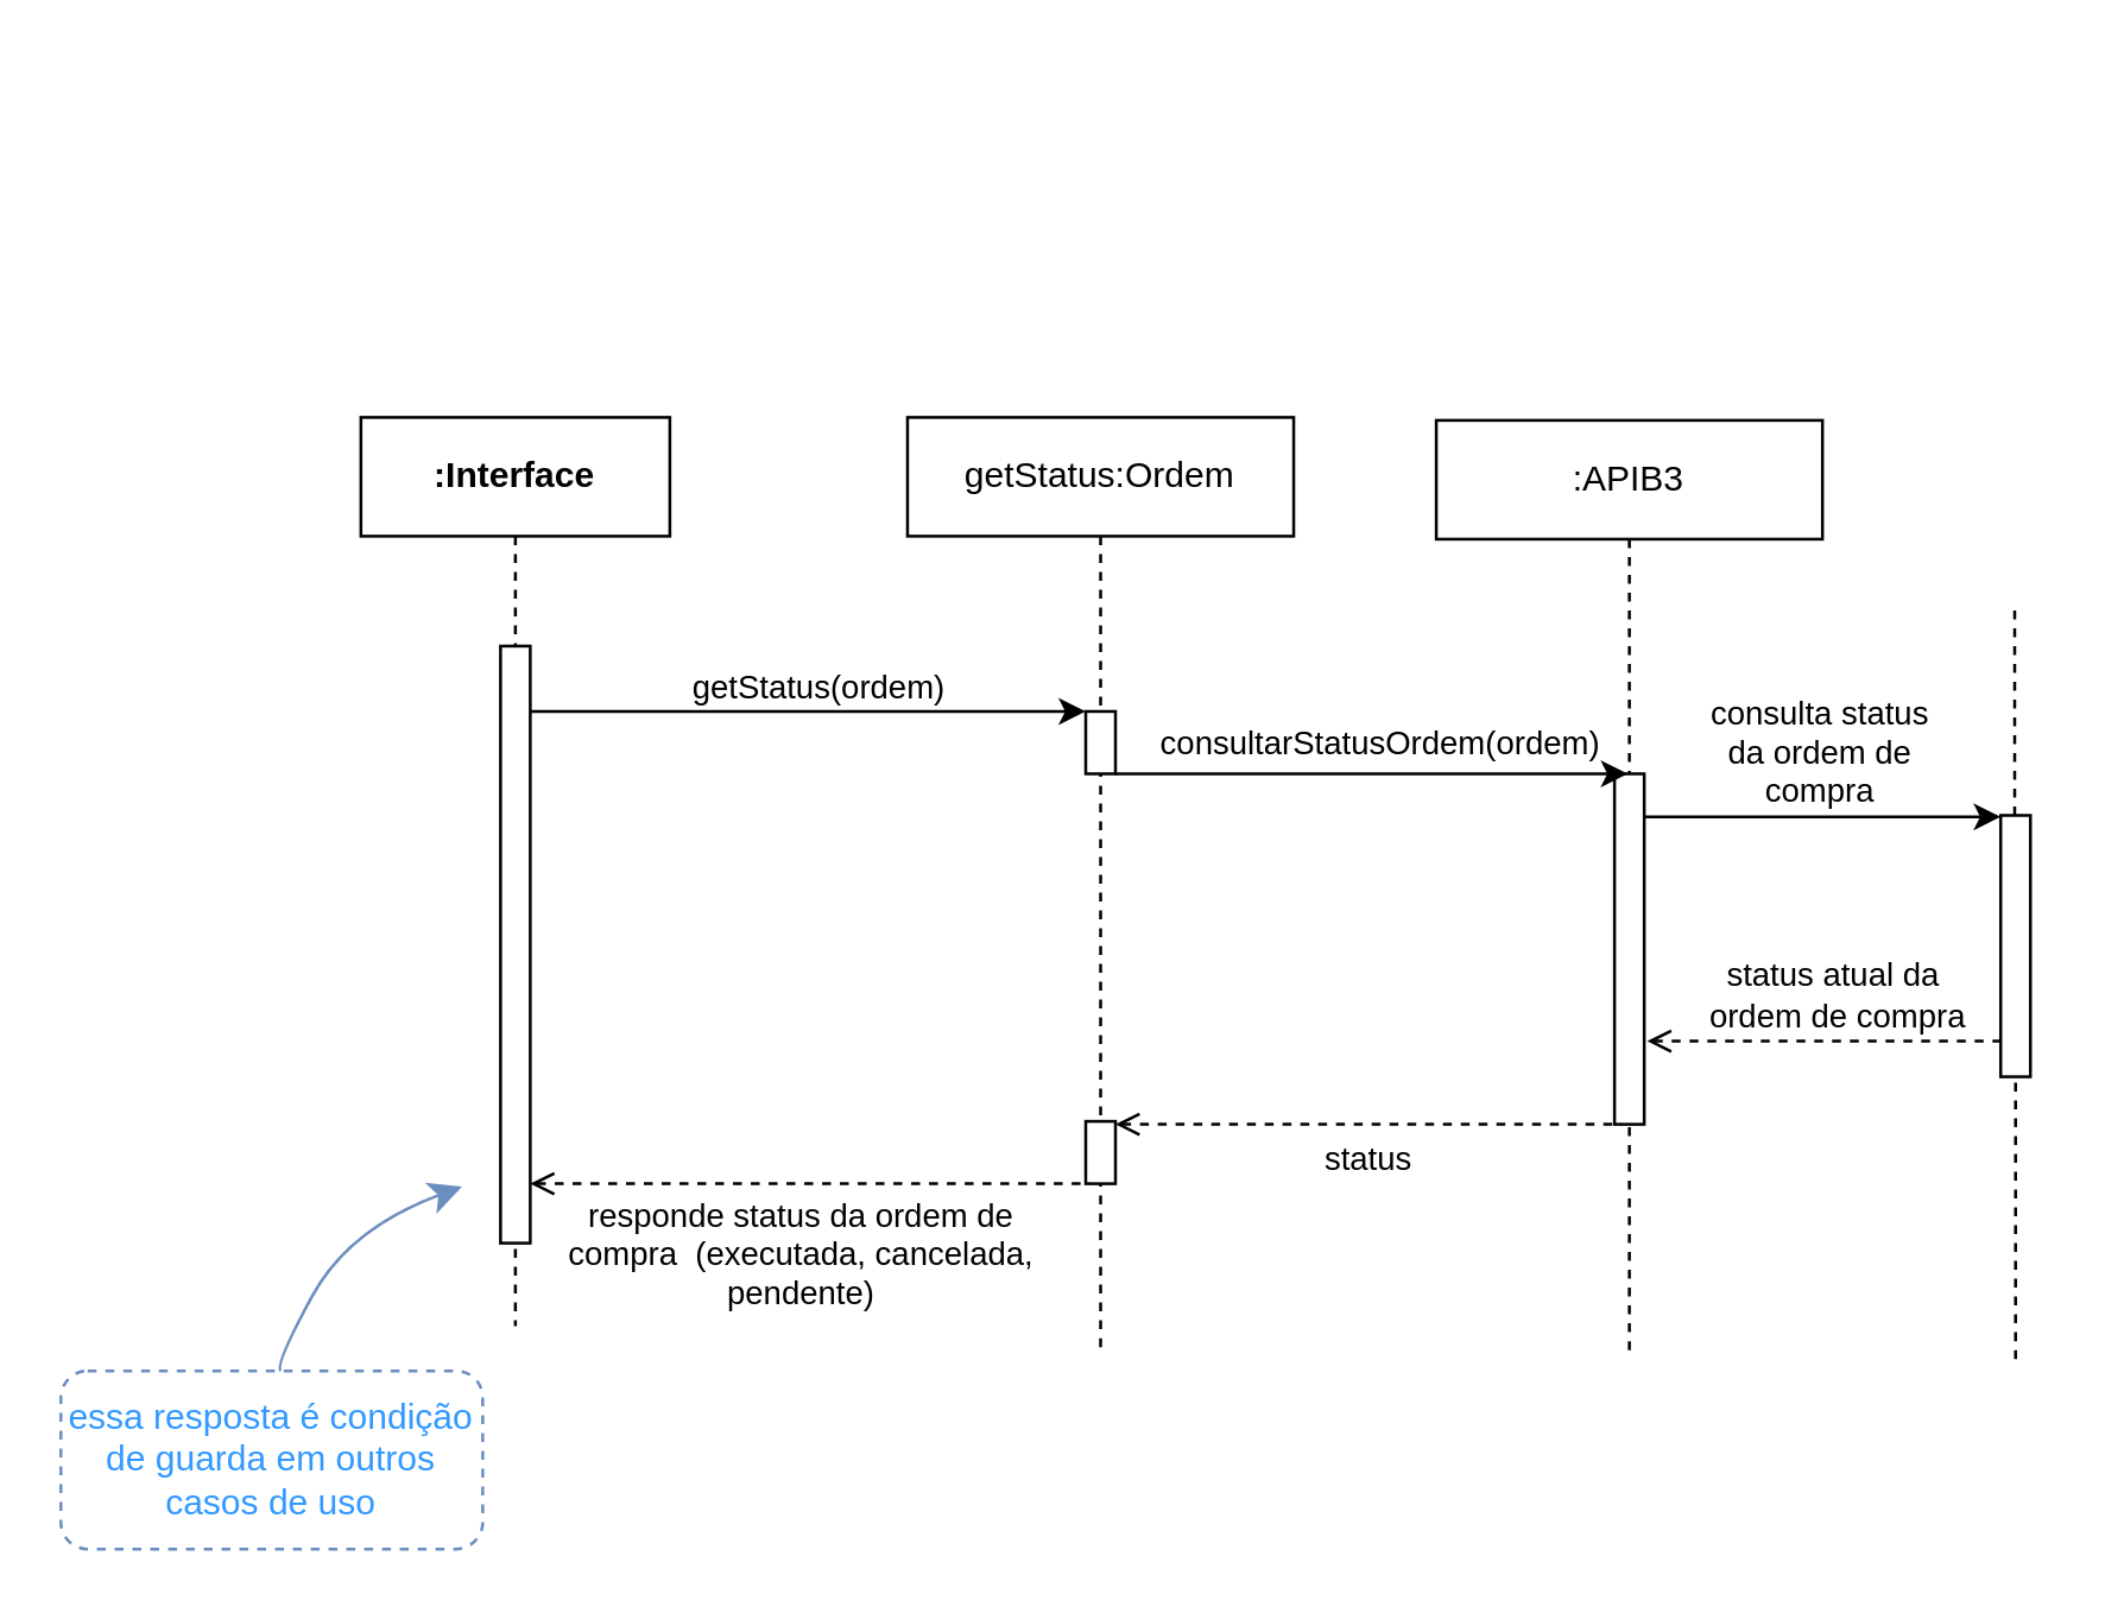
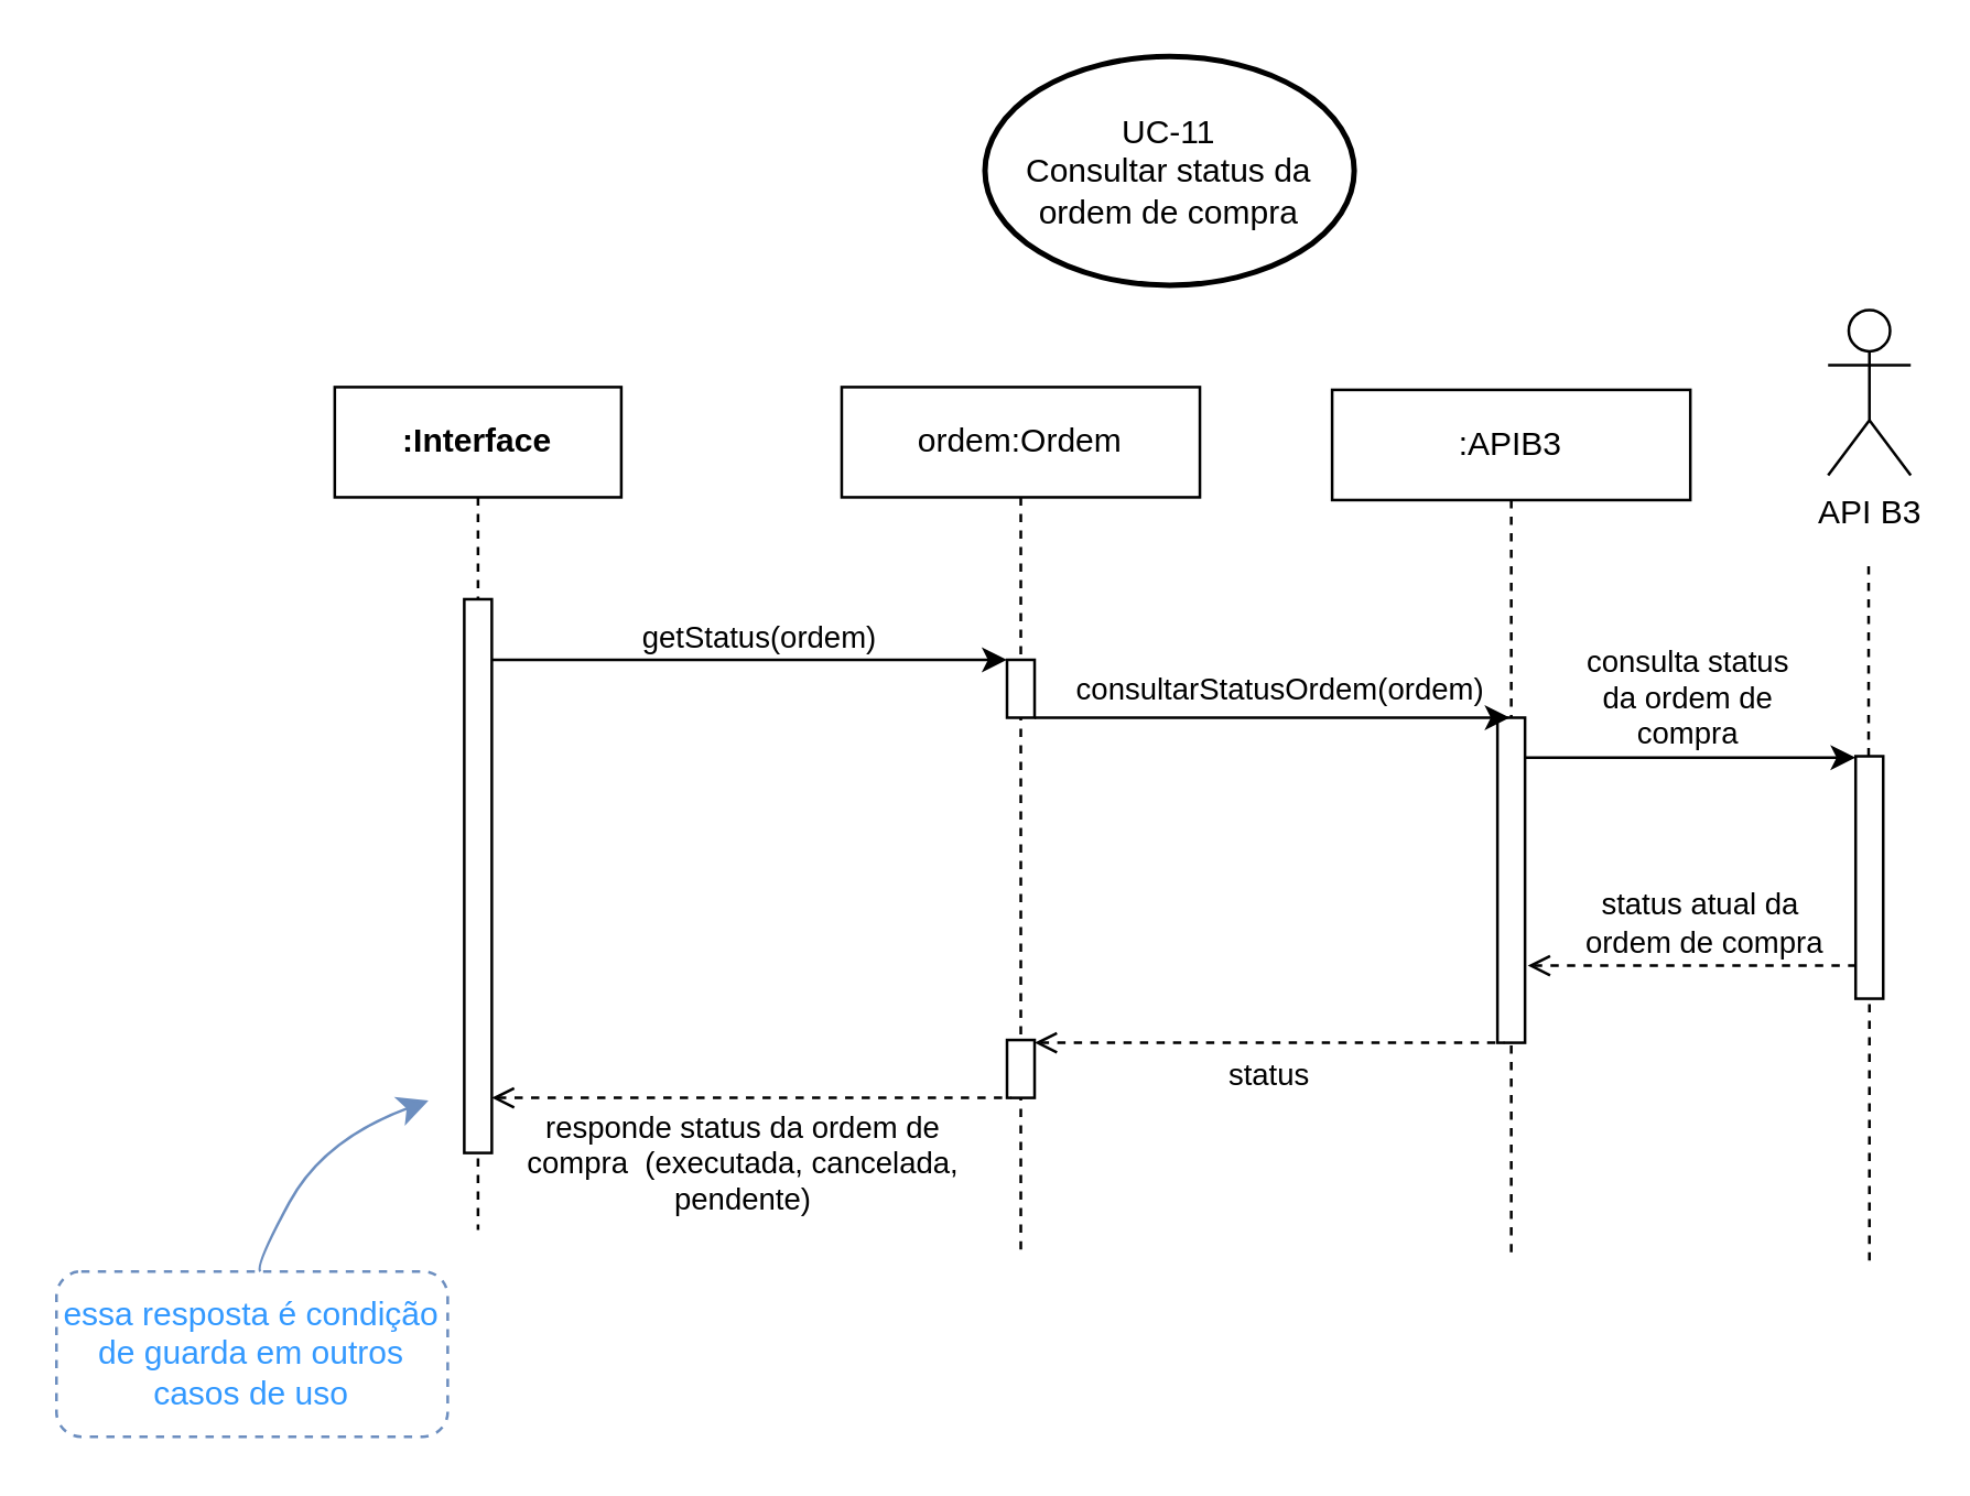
+ <mxCell id="25" value="UC-11&lt;div&gt;Consultar status da ordem de compra&lt;/div&gt;" style="strokeWidth=2;html=1;shape=mxgraph.flowchart.start_1;whiteSpace=wrap;" parent="1" vertex="1"><mxGeometry x="357" y="20" width="134" height="83" as="geometry" /></mxCell>
+ <mxCell id="7" value="API B3" style="shape=umlActor;verticalLabelPosition=bottom;verticalAlign=top;html=1;" parent="1" vertex="1"><mxGeometry x="663" y="112" width="30" height="60" as="geometry" /></mxCell>
- <mxCell id="4" value="getStatus:Ordem" style="shape=umlLifeline;perimeter=lifelinePerimeter;whiteSpace=wrap;html=1;container=1;dropTarget=0;collapsible=0;recursiveResize=0;outlineConnect=0;portConstraint=eastwest;newEdgeStyle={&quot;curved&quot;:0,&quot;rounded&quot;:0};" parent="1" vertex="1"><mxGeometry x="305" y="140" width="130" height="314" as="geometry" /></mxCell>
+ <mxCell id="4" value="ordem:Ordem" style="shape=umlLifeline;perimeter=lifelinePerimeter;whiteSpace=wrap;html=1;container=1;dropTarget=0;collapsible=0;recursiveResize=0;outlineConnect=0;portConstraint=eastwest;newEdgeStyle={&quot;curved&quot;:0,&quot;rounded&quot;:0};" parent="1" vertex="1"><mxGeometry x="305" y="140" width="130" height="314" as="geometry" /></mxCell>
